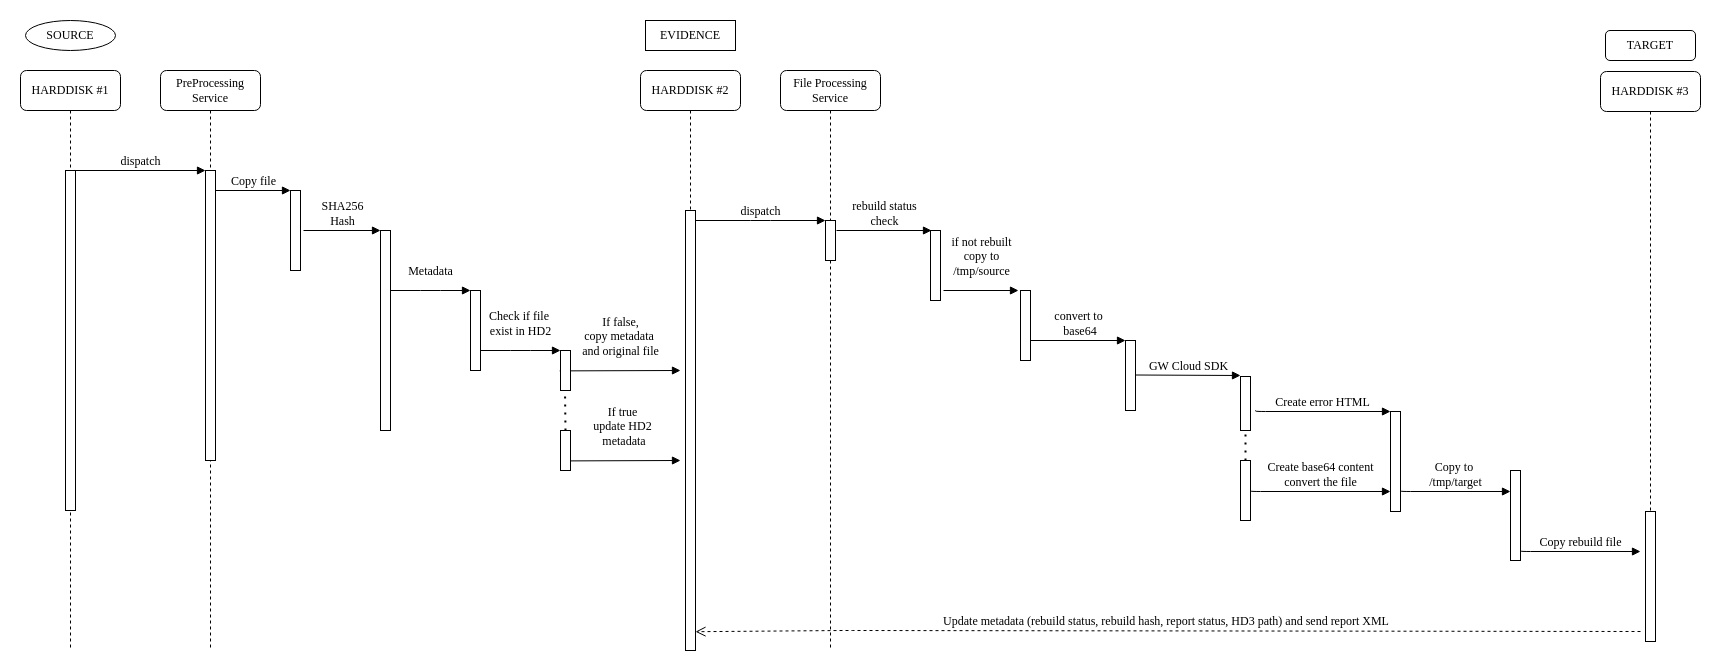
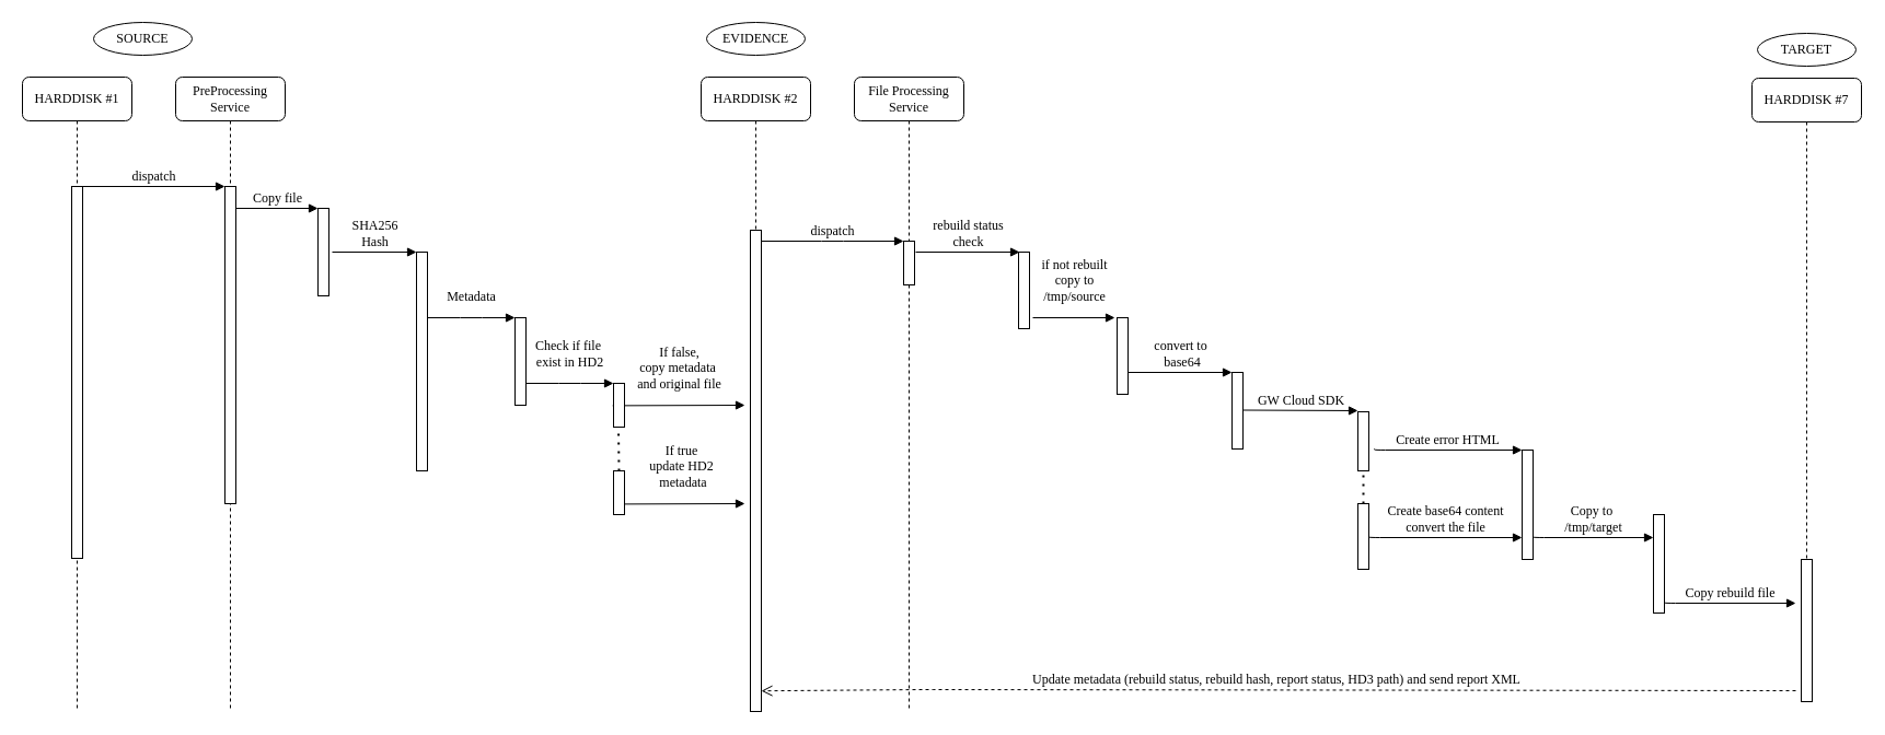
- <mxCell id="21" value="SOURCE" style="ellipse;whiteSpace=wrap;html=1;rounded=1;shadow=0;fontFamily=Verdana;strokeWidth=1;comic=0;" parent="1" vertex="1"><mxGeometry x="25" y="20" width="90" height="30" as="geometry" /></mxCell>
+ <mxCell id="21" value="SOURCE" style="ellipse;whiteSpace=wrap;html=1;rounded=1;shadow=0;fontFamily=Verdana;strokeWidth=1;comic=0;" parent="1" vertex="1"><mxGeometry x="85" y="20" width="90" height="30" as="geometry" /></mxCell>
- <mxCell id="22" value="EVIDENCE" style="whiteSpace=wrap;html=1;shadow=0;fontFamily=Verdana;strokeWidth=1;comic=0;rounded=0;" parent="1" vertex="1"><mxGeometry x="645" y="20" width="90" height="30" as="geometry" /></mxCell>
+ <mxCell id="22" value="EVIDENCE" style="ellipse;whiteSpace=wrap;html=1;rounded=1;shadow=0;fontFamily=Verdana;strokeWidth=1;comic=0;" parent="1" vertex="1"><mxGeometry x="645" y="20" width="90" height="30" as="geometry" /></mxCell>
- <mxCell id="23" value="TARGET" style="whiteSpace=wrap;html=1;shadow=0;fontFamily=Verdana;strokeWidth=1;comic=0;rounded=1;" parent="1" vertex="1"><mxGeometry x="1605" y="30" width="90" height="30" as="geometry" /></mxCell>
+ <mxCell id="23" value="TARGET" style="ellipse;whiteSpace=wrap;html=1;rounded=1;shadow=0;fontFamily=Verdana;strokeWidth=1;comic=0;" parent="1" vertex="1"><mxGeometry x="1605" y="30" width="90" height="30" as="geometry" /></mxCell>
- <mxCell id="19" value="HARDDISK #3" style="shape=umlLifeline;perimeter=lifelinePerimeter;whiteSpace=wrap;html=1;container=1;collapsible=0;recursiveResize=0;outlineConnect=0;rounded=1;shadow=0;comic=0;labelBackgroundColor=none;strokeWidth=1;fontFamily=Verdana;fontSize=12;align=center;" parent="1" vertex="1"><mxGeometry x="1600" y="71" width="100" height="569" as="geometry" /></mxCell>
+ <mxCell id="19" value="HARDDISK #7" style="shape=umlLifeline;perimeter=lifelinePerimeter;whiteSpace=wrap;html=1;container=1;collapsible=0;recursiveResize=0;outlineConnect=0;rounded=1;shadow=0;comic=0;labelBackgroundColor=none;strokeWidth=1;fontFamily=Verdana;fontSize=12;align=center;" parent="1" vertex="1"><mxGeometry x="1600" y="71" width="100" height="569" as="geometry" /></mxCell>
